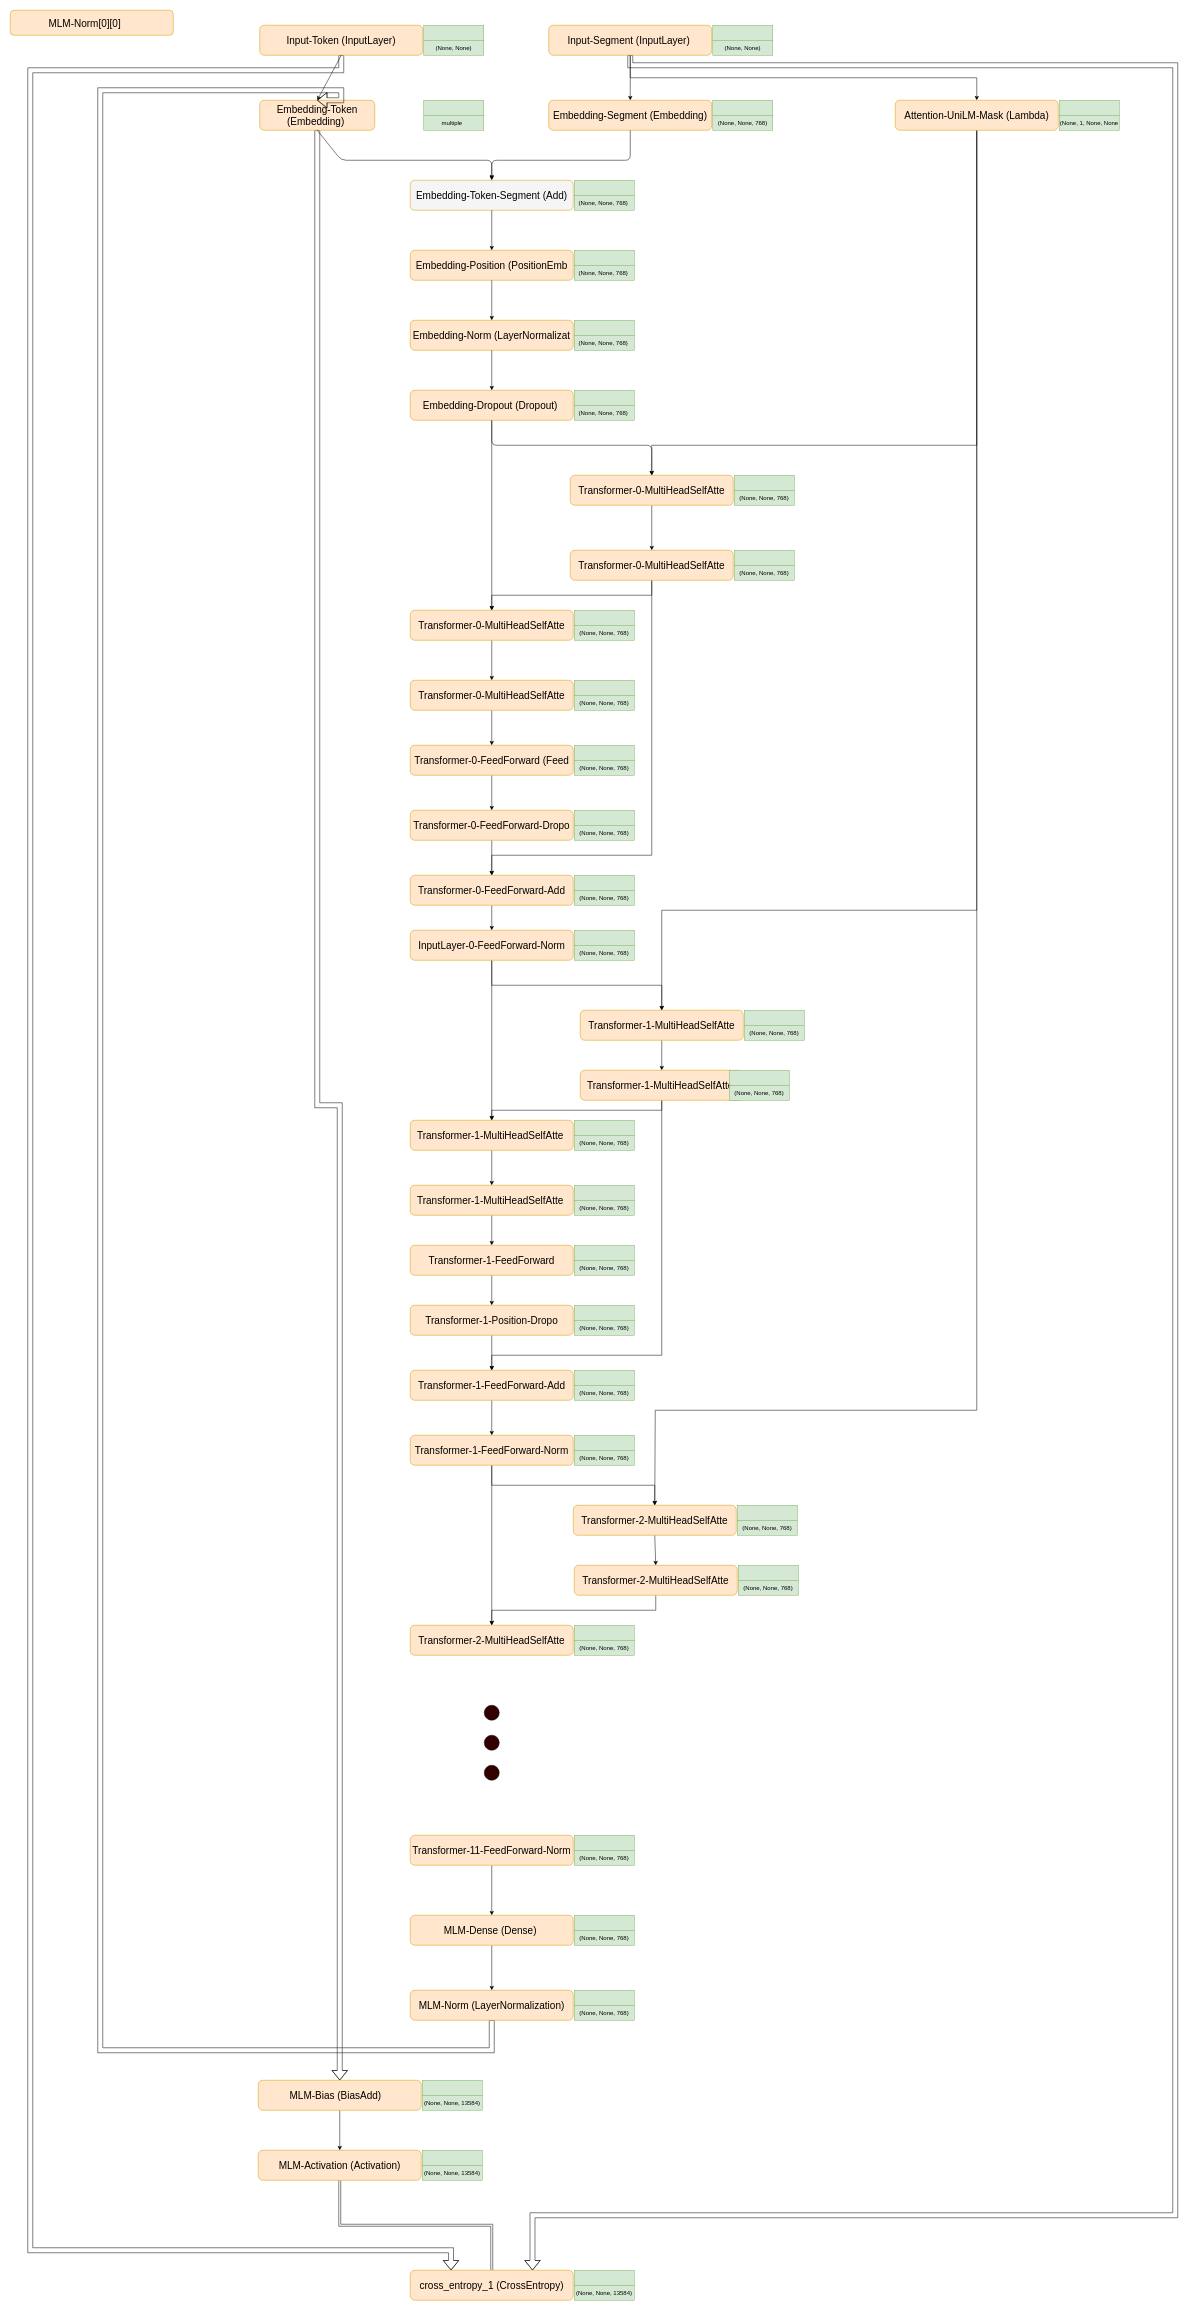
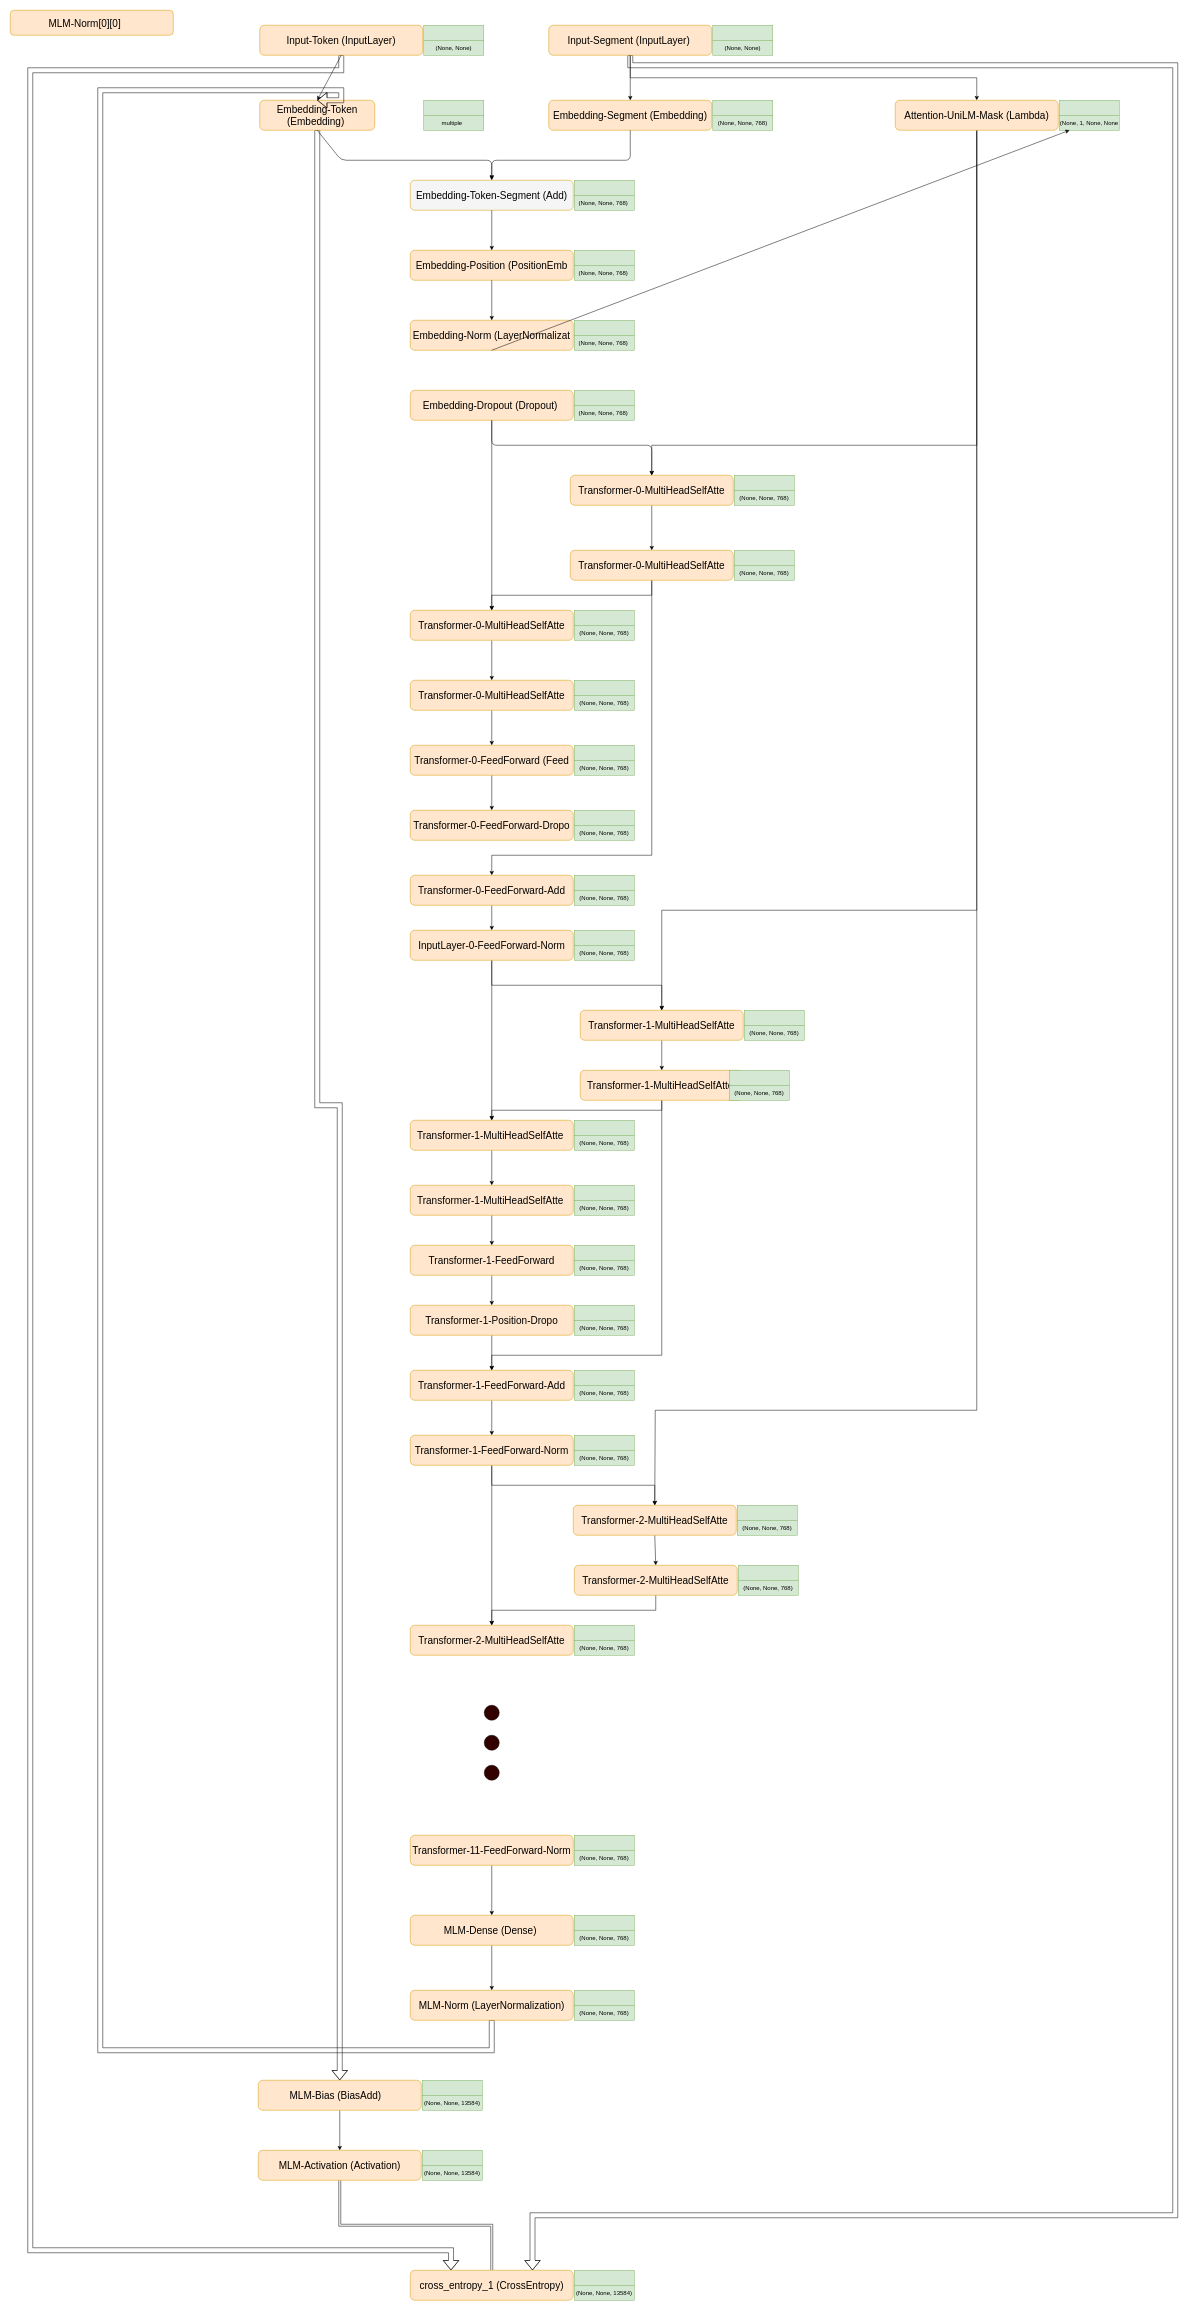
- <mxCell id="47" value="" style="endArrow=classic;html=1;exitX=0.5;exitY=1;exitDx=0;exitDy=0;entryX=0.5;entryY=0;entryDx=0;entryDy=0;" edge="1" parent="1" source="27" target="31"><mxGeometry width="50" height="50" relative="1" as="geometry"><mxPoint x="1380" y="780" as="sourcePoint" /><mxPoint x="1430" y="730" as="targetPoint" /></mxGeometry></mxCell>
+ <mxCell id="47" value="" style="endArrow=classic;html=1;exitX=0.5;exitY=1;exitDx=0;exitDy=0;" edge="1" parent="1" source="27" target="39"><mxGeometry width="50" height="50" relative="1" as="geometry"><mxPoint x="1380" y="780" as="sourcePoint" /><mxPoint x="1430" y="730" as="targetPoint" /></mxGeometry></mxCell>
- <mxCell id="63" style="edgeStyle=none;rounded=0;orthogonalLoop=1;jettySize=auto;html=1;exitX=0.5;exitY=1;exitDx=0;exitDy=0;entryX=0.5;entryY=0;entryDx=0;entryDy=0;" edge="1" parent="1" source="64" target="68"><mxGeometry relative="1" as="geometry" /></mxCell>
